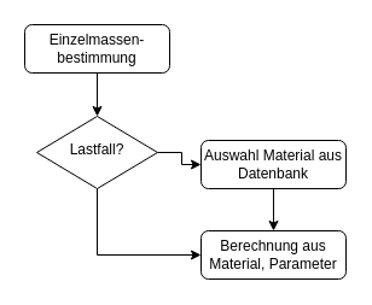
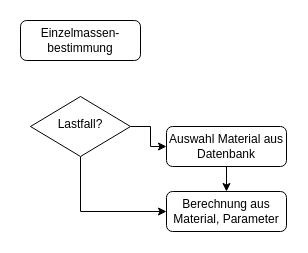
- <mxCell id="2" style="edgeStyle=orthogonalEdgeStyle;rounded=0;orthogonalLoop=1;jettySize=auto;html=1;exitX=0.5;exitY=1;exitDx=0;exitDy=0;entryX=0.5;entryY=0;entryDx=0;entryDy=0;" edge="1" parent="1" source="3" target="6"><mxGeometry relative="1" as="geometry" /></mxCell>
- <mxCell id="8" value="Auswahl Material aus Datenbank" style="rounded=1;whiteSpace=wrap;html=1;fontSize=12;glass=0;strokeWidth=1;shadow=0;" vertex="1" parent="1"><mxGeometry x="166" y="116" width="120" height="40" as="geometry" /></mxCell>
+ <mxCell id="8" value="Auswahl Material aus Datenbank" style="rounded=1;whiteSpace=wrap;html=1;fontSize=12;glass=0;strokeWidth=1;shadow=0;" vertex="1" parent="1"><mxGeometry x="166" y="126" width="120" height="40" as="geometry" /></mxCell>
